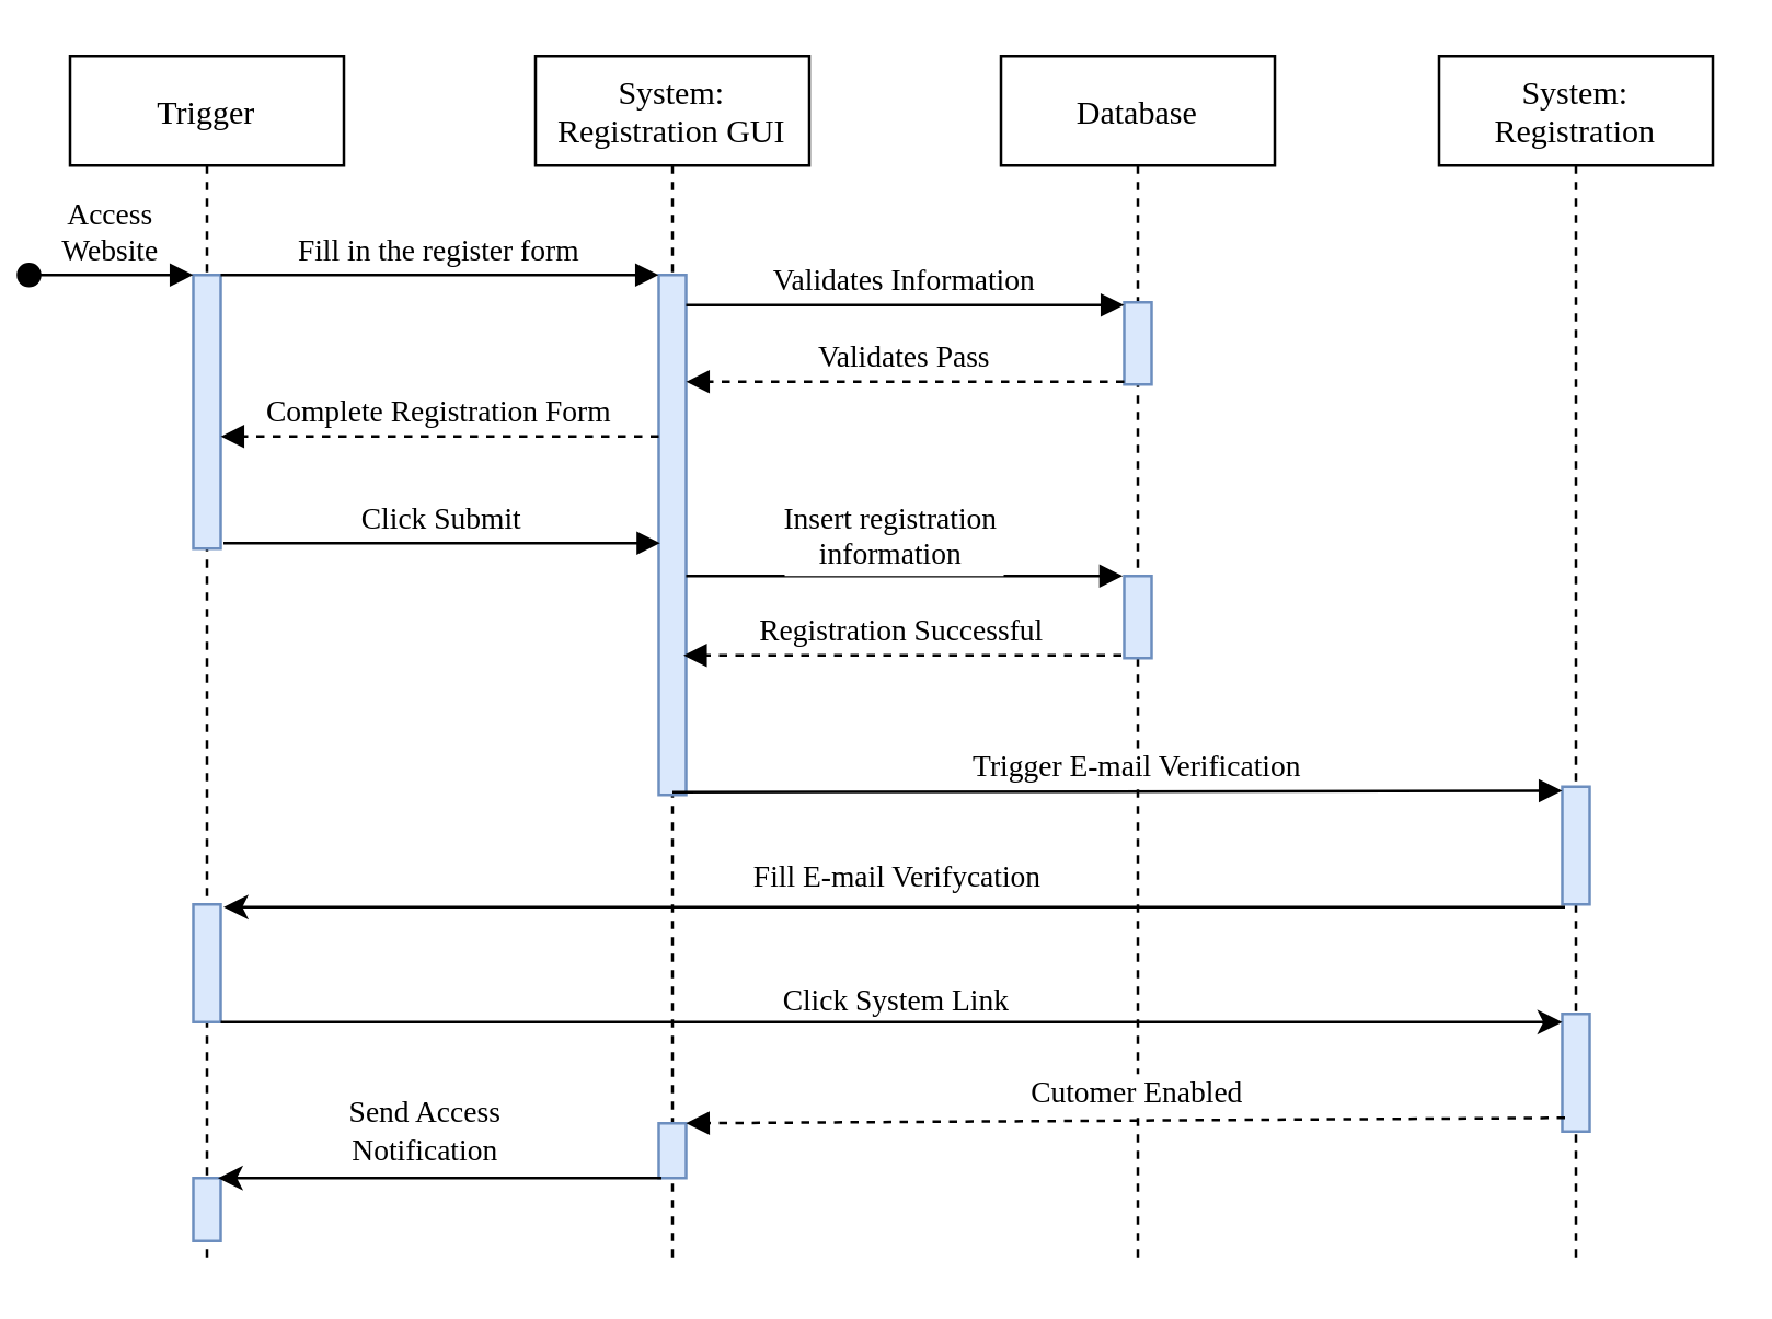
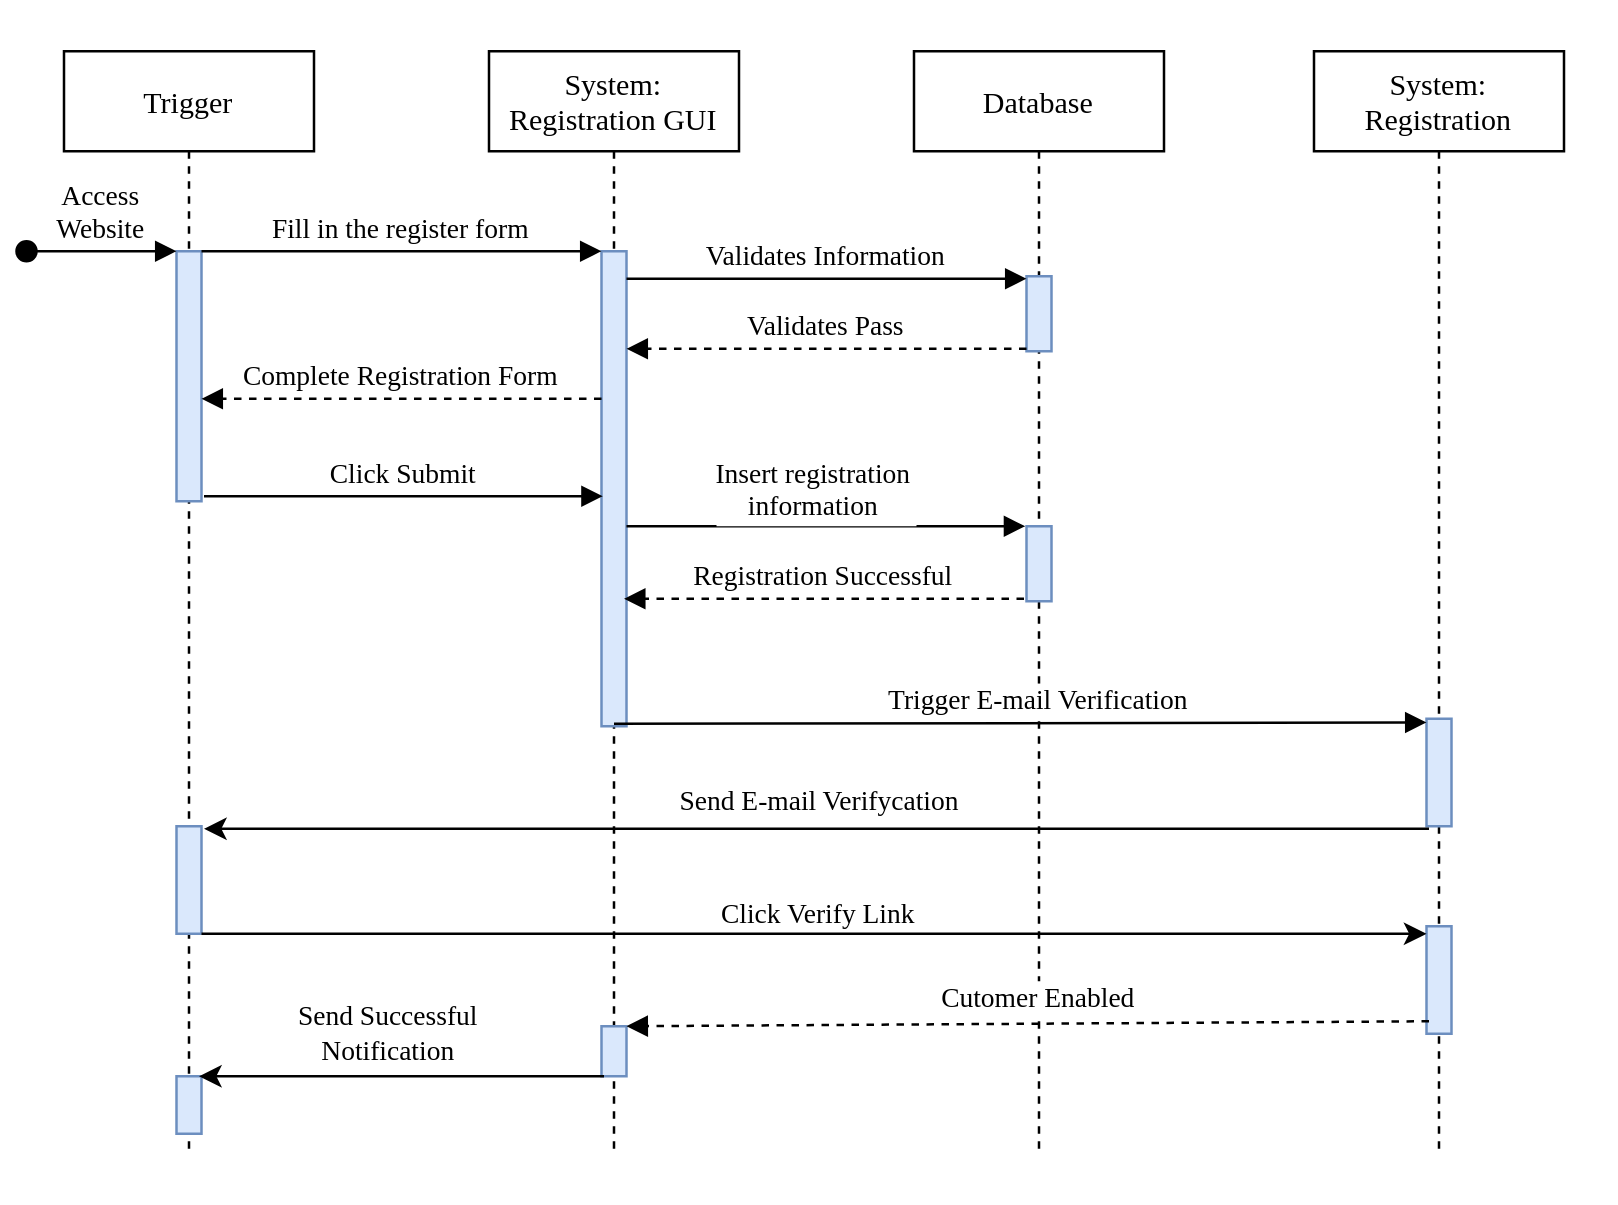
- <mxCell id="25" value="Fill E-mail Verifycation" style="text;html=1;strokeColor=none;fillColor=none;align=center;verticalAlign=middle;whiteSpace=wrap;rounded=0;fontSize=11;fontFamily=Times New Roman;" vertex="1" parent="1"><mxGeometry x="105" y="310" width="435" height="19" as="geometry" /></mxCell>
+ <mxCell id="25" value="Send E-mail Verifycation" style="text;html=1;strokeColor=none;fillColor=none;align=center;verticalAlign=middle;whiteSpace=wrap;rounded=0;fontSize=11;fontFamily=Times New Roman;" vertex="1" parent="1"><mxGeometry x="105" y="310" width="435" height="19" as="geometry" /></mxCell>
- <mxCell id="27" value="Click System Link" style="text;html=1;strokeColor=none;fillColor=none;align=center;verticalAlign=middle;whiteSpace=wrap;rounded=0;fontSize=11;fontFamily=Times New Roman;" vertex="1" parent="1"><mxGeometry x="272" y="350" width="100" height="30" as="geometry" /></mxCell>
+ <mxCell id="27" value="Click Verify Link" style="text;html=1;strokeColor=none;fillColor=none;align=center;verticalAlign=middle;whiteSpace=wrap;rounded=0;fontSize=11;fontFamily=Times New Roman;" vertex="1" parent="1"><mxGeometry x="272" y="350" width="100" height="30" as="geometry" /></mxCell>
- <mxCell id="30" value="&lt;div&gt;Send Access &lt;br&gt;&lt;/div&gt;&lt;div&gt;Notification&lt;br&gt;&lt;/div&gt;" style="text;html=1;strokeColor=none;fillColor=none;align=center;verticalAlign=middle;whiteSpace=wrap;rounded=0;fontSize=11;fontFamily=Times New Roman;" vertex="1" parent="1"><mxGeometry x="100" y="398" width="100" height="30" as="geometry" /></mxCell>
+ <mxCell id="30" value="&lt;div&gt;Send Successful &lt;br&gt;&lt;/div&gt;&lt;div&gt;Notification&lt;br&gt;&lt;/div&gt;" style="text;html=1;strokeColor=none;fillColor=none;align=center;verticalAlign=middle;whiteSpace=wrap;rounded=0;fontSize=11;fontFamily=Times New Roman;" vertex="1" parent="1"><mxGeometry x="100" y="398" width="100" height="30" as="geometry" /></mxCell>
